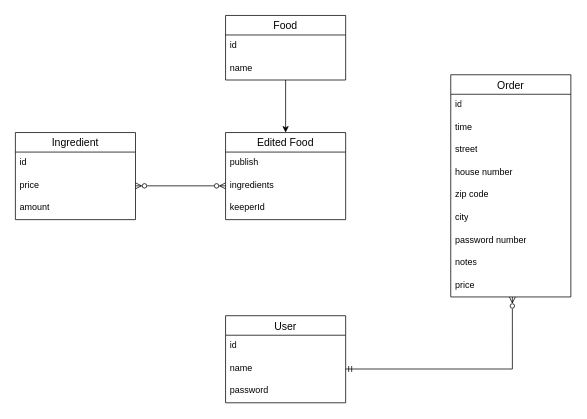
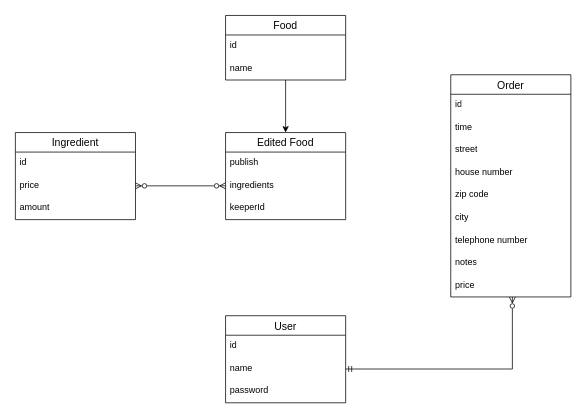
- <mxCell id="26" value="password number" style="text;strokeColor=none;fillColor=none;spacingLeft=4;spacingRight=4;overflow=hidden;rotatable=0;points=[[0,0.5],[1,0.5]];portConstraint=eastwest;fontSize=12;whiteSpace=wrap;html=1;" vertex="1" parent="19"><mxGeometry y="206" width="160" height="30" as="geometry" /></mxCell>
+ <mxCell id="26" value="telephone number" style="text;strokeColor=none;fillColor=none;spacingLeft=4;spacingRight=4;overflow=hidden;rotatable=0;points=[[0,0.5],[1,0.5]];portConstraint=eastwest;fontSize=12;whiteSpace=wrap;html=1;" vertex="1" parent="19"><mxGeometry y="206" width="160" height="30" as="geometry" /></mxCell>
